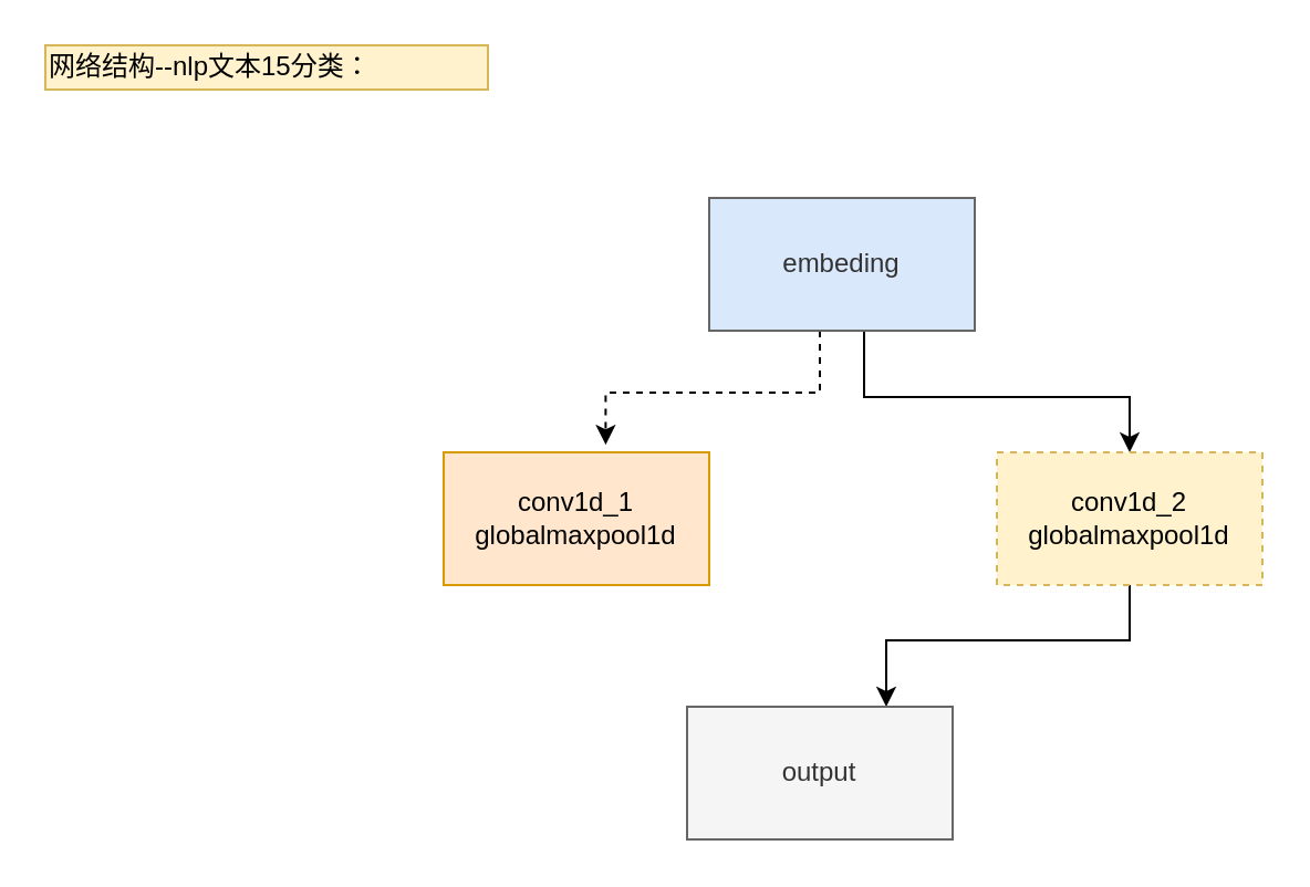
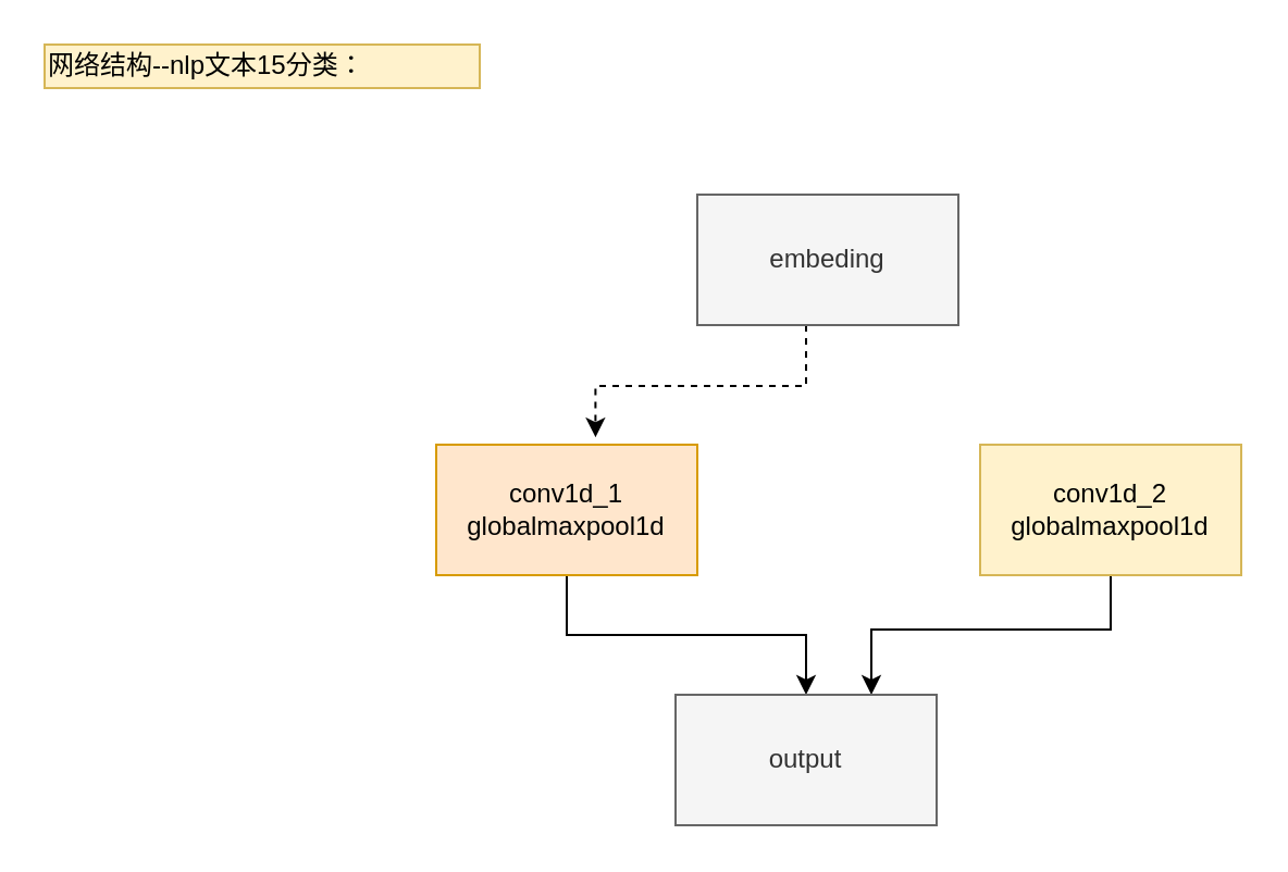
- <mxCell id="4" value="embeding" style="rounded=0;whiteSpace=wrap;html=1;fillColor=#dae8fc;strokeColor=#666666;fontColor=#333333;" vertex="1" parent="1"><mxGeometry x="320" y="89" width="120" height="60" as="geometry" /></mxCell>
+ <mxCell id="4" value="embeding" style="rounded=0;whiteSpace=wrap;html=1;fillColor=#f5f5f5;strokeColor=#666666;fontColor=#333333;" vertex="1" parent="1"><mxGeometry x="320" y="89" width="120" height="60" as="geometry" /></mxCell>
- <mxCell id="3" style="edgeStyle=orthogonalEdgeStyle;rounded=0;orthogonalLoop=1;jettySize=auto;html=1;" edge="1" parent="1" source="4" target="8"><mxGeometry relative="1" as="geometry"><Array as="points"><mxPoint x="390" y="179" /><mxPoint x="510" y="179" /></Array></mxGeometry></mxCell>
- <mxCell id="8" value="conv1d_2&lt;br&gt;globalmaxpool1d" style="rounded=0;whiteSpace=wrap;html=1;fillColor=#fff2cc;strokeColor=#d6b656;dashed=1;" vertex="1" parent="1"><mxGeometry x="450" y="204" width="120" height="60" as="geometry" /></mxCell>
+ <mxCell id="8" value="conv1d_2&lt;br&gt;globalmaxpool1d" style="rounded=0;whiteSpace=wrap;html=1;fillColor=#fff2cc;strokeColor=#d6b656;" vertex="1" parent="1"><mxGeometry x="450" y="204" width="120" height="60" as="geometry" /></mxCell>
+ <mxCell id="5" style="edgeStyle=orthogonalEdgeStyle;rounded=0;orthogonalLoop=1;jettySize=auto;html=1;" edge="1" parent="1" source="6" target="9"><mxGeometry relative="1" as="geometry" /></mxCell>
